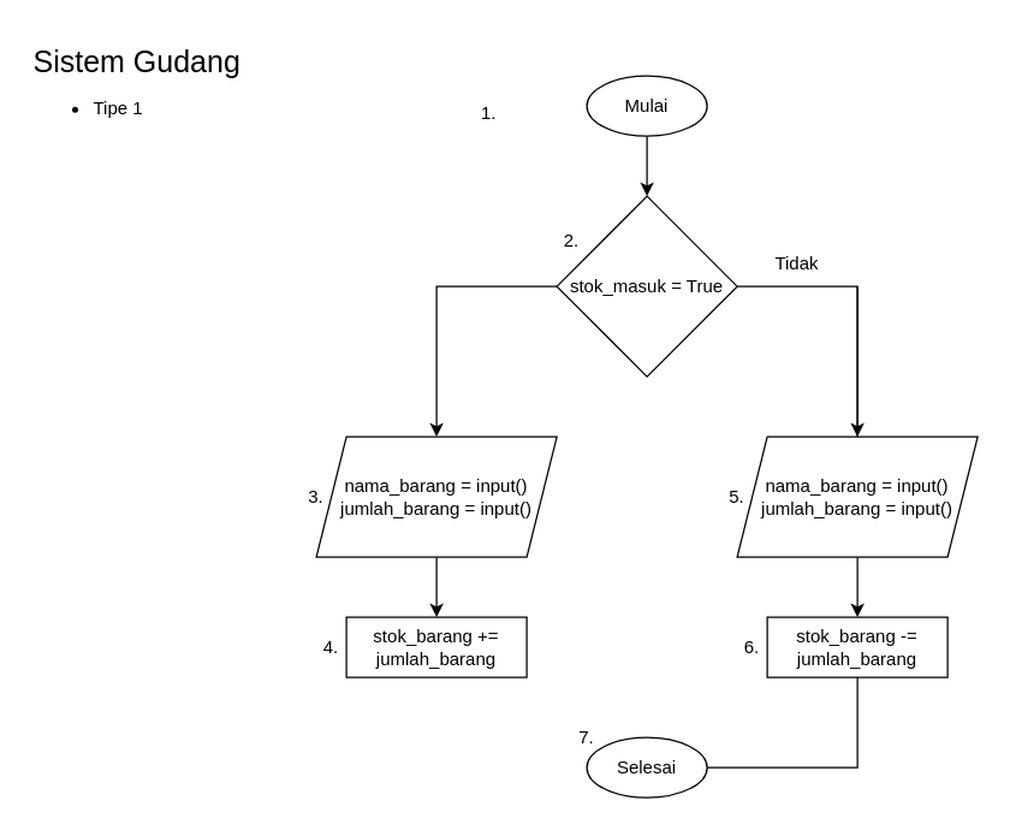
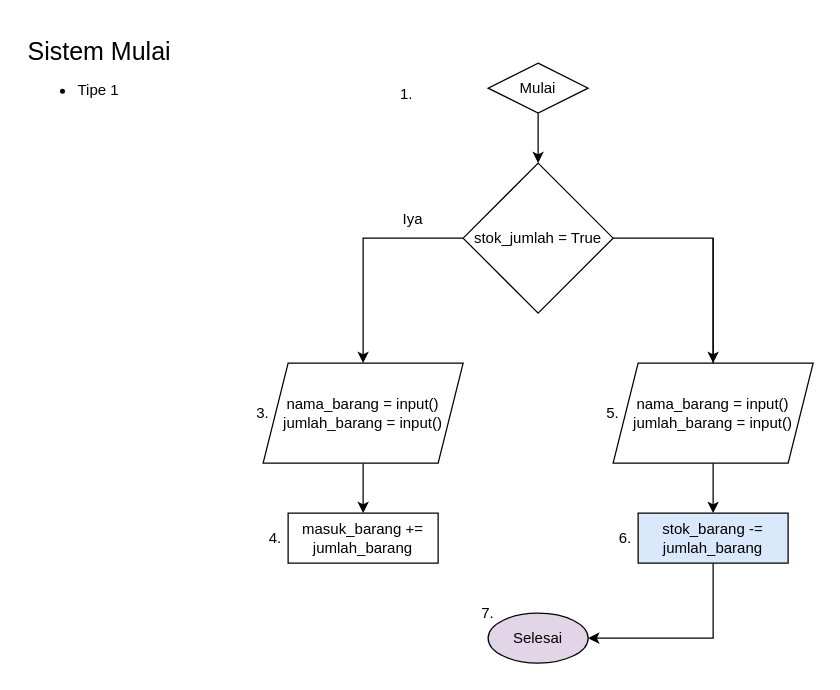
- <mxCell id="2" value="&lt;font style=&quot;&quot;&gt;&lt;span style=&quot;font-size: 20px;&quot;&gt;Sistem Gudang&lt;/span&gt;&lt;br&gt;&lt;ul style=&quot;&quot;&gt;&lt;li style=&quot;&quot;&gt;&lt;font style=&quot;font-size: 12px;&quot;&gt;Tipe 1&lt;/font&gt;&lt;/li&gt;&lt;/ul&gt;&lt;/font&gt;" style="text;html=1;strokeColor=none;fillColor=none;align=left;verticalAlign=middle;whiteSpace=wrap;rounded=0;labelBackgroundColor=none;" vertex="1" parent="1"><mxGeometry x="20" y="20" width="200" height="80" as="geometry" /></mxCell>
+ <mxCell id="2" value="&lt;font style=&quot;&quot;&gt;&lt;span style=&quot;font-size: 20px;&quot;&gt;Sistem Mulai&lt;/span&gt;&lt;br&gt;&lt;ul style=&quot;&quot;&gt;&lt;li style=&quot;&quot;&gt;&lt;font style=&quot;font-size: 12px;&quot;&gt;Tipe 1&lt;/font&gt;&lt;/li&gt;&lt;/ul&gt;&lt;/font&gt;" style="text;html=1;strokeColor=none;fillColor=none;align=left;verticalAlign=middle;whiteSpace=wrap;rounded=0;labelBackgroundColor=none;" vertex="1" parent="1"><mxGeometry x="20" y="20" width="200" height="80" as="geometry" /></mxCell>
- <mxCell id="4" value="Mulai" style="ellipse;whiteSpace=wrap;html=1;" vertex="1" parent="1"><mxGeometry x="390" y="50" width="80" height="40" as="geometry" /></mxCell>
+ <mxCell id="4" value="Mulai" style="rhombus;whiteSpace=wrap;html=1;" vertex="1" parent="1"><mxGeometry x="390" y="50" width="80" height="40" as="geometry" /></mxCell>
- <mxCell id="20" value="2." style="text;html=1;strokeColor=none;fillColor=none;align=center;verticalAlign=middle;whiteSpace=wrap;rounded=0;" vertex="1" parent="1"><mxGeometry x="370" y="150" width="20" height="20" as="geometry" /></mxCell>
+ <mxCell id="8" value="Iya" style="text;html=1;strokeColor=none;fillColor=none;align=center;verticalAlign=middle;whiteSpace=wrap;rounded=0;" vertex="1" parent="1"><mxGeometry x="300" y="160" width="60" height="30" as="geometry" /></mxCell>
- <mxCell id="9" value="Tidak" style="text;html=1;strokeColor=none;fillColor=none;align=center;verticalAlign=middle;whiteSpace=wrap;rounded=0;" vertex="1" parent="1"><mxGeometry x="500" y="160" width="60" height="30" as="geometry" /></mxCell>
- <mxCell id="7" value="stok_masuk = True" style="rhombus;whiteSpace=wrap;html=1;" vertex="1" parent="1"><mxGeometry x="370" y="130" width="120" height="120" as="geometry" /></mxCell>
+ <mxCell id="7" value="stok_jumlah = True" style="rhombus;whiteSpace=wrap;html=1;" vertex="1" parent="1"><mxGeometry x="370" y="130" width="120" height="120" as="geometry" /></mxCell>
- <mxCell id="15" value="stok_barang += jumlah_barang" style="rounded=0;whiteSpace=wrap;html=1;" vertex="1" parent="1"><mxGeometry x="230" y="410" width="120" height="40" as="geometry" /></mxCell>
+ <mxCell id="15" value="masuk_barang += jumlah_barang" style="rounded=0;whiteSpace=wrap;html=1;" vertex="1" parent="1"><mxGeometry x="230" y="410" width="120" height="40" as="geometry" /></mxCell>
- <mxCell id="17" value="stok_barang -= jumlah_barang" style="rounded=0;whiteSpace=wrap;html=1;" vertex="1" parent="1"><mxGeometry x="510" y="410" width="120" height="40" as="geometry" /></mxCell>
+ <mxCell id="17" value="stok_barang -= jumlah_barang" style="rounded=0;whiteSpace=wrap;html=1;fillColor=#dae8fc;" vertex="1" parent="1"><mxGeometry x="510" y="410" width="120" height="40" as="geometry" /></mxCell>
- <mxCell id="18" value="Selesai" style="ellipse;whiteSpace=wrap;html=1;" vertex="1" parent="1"><mxGeometry x="390" y="490" width="80" height="40" as="geometry" /></mxCell>
+ <mxCell id="18" value="Selesai" style="ellipse;whiteSpace=wrap;html=1;fillColor=#e1d5e7;" vertex="1" parent="1"><mxGeometry x="390" y="490" width="80" height="40" as="geometry" /></mxCell>
- <mxCell id="16" style="edgeStyle=orthogonalEdgeStyle;rounded=0;orthogonalLoop=1;jettySize=auto;html=1;entryX=1;entryY=0.5;entryDx=0;entryDy=0;endArrow=none;" edge="1" parent="1" source="17" target="18"><mxGeometry relative="1" as="geometry"><mxPoint x="570" y="510" as="targetPoint" /><Array as="points"><mxPoint x="570" y="510" /></Array></mxGeometry></mxCell>
+ <mxCell id="16" style="edgeStyle=orthogonalEdgeStyle;rounded=0;orthogonalLoop=1;jettySize=auto;html=1;entryX=1;entryY=0.5;entryDx=0;entryDy=0;" edge="1" parent="1" source="17" target="18"><mxGeometry relative="1" as="geometry"><mxPoint x="570" y="510" as="targetPoint" /><Array as="points"><mxPoint x="570" y="510" /></Array></mxGeometry></mxCell>
